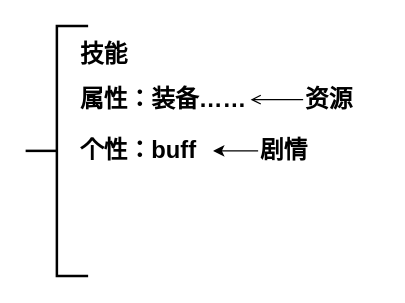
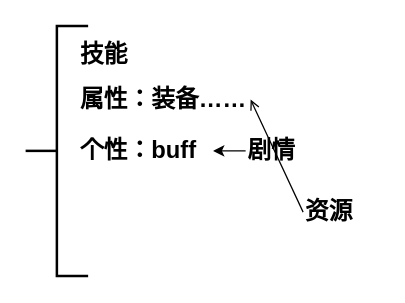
- <mxCell id="3" value="资源" style="text;html=1;strokeColor=none;fillColor=none;align=left;verticalAlign=middle;whiteSpace=wrap;rounded=0;fontSize=19;fontStyle=1" vertex="1" parent="1"><mxGeometry x="242" y="64" width="60" height="30" as="geometry" /></mxCell>
+ <mxCell id="3" value="资源" style="text;html=1;strokeColor=none;fillColor=none;align=left;verticalAlign=middle;whiteSpace=wrap;rounded=0;fontSize=19;fontStyle=1" vertex="1" parent="1"><mxGeometry x="242" y="154" width="60" height="30" as="geometry" /></mxCell>
- <mxCell id="8" value="剧情" style="text;html=1;strokeColor=none;fillColor=none;align=left;verticalAlign=middle;whiteSpace=wrap;rounded=0;fontSize=19;fontStyle=1" vertex="1" parent="1"><mxGeometry x="206" y="105" width="60" height="30" as="geometry" /></mxCell>
+ <mxCell id="8" value="剧情" style="text;html=1;strokeColor=none;fillColor=none;align=left;verticalAlign=middle;whiteSpace=wrap;rounded=0;fontSize=19;fontStyle=1" vertex="1" parent="1"><mxGeometry x="196" y="105" width="60" height="30" as="geometry" /></mxCell>
